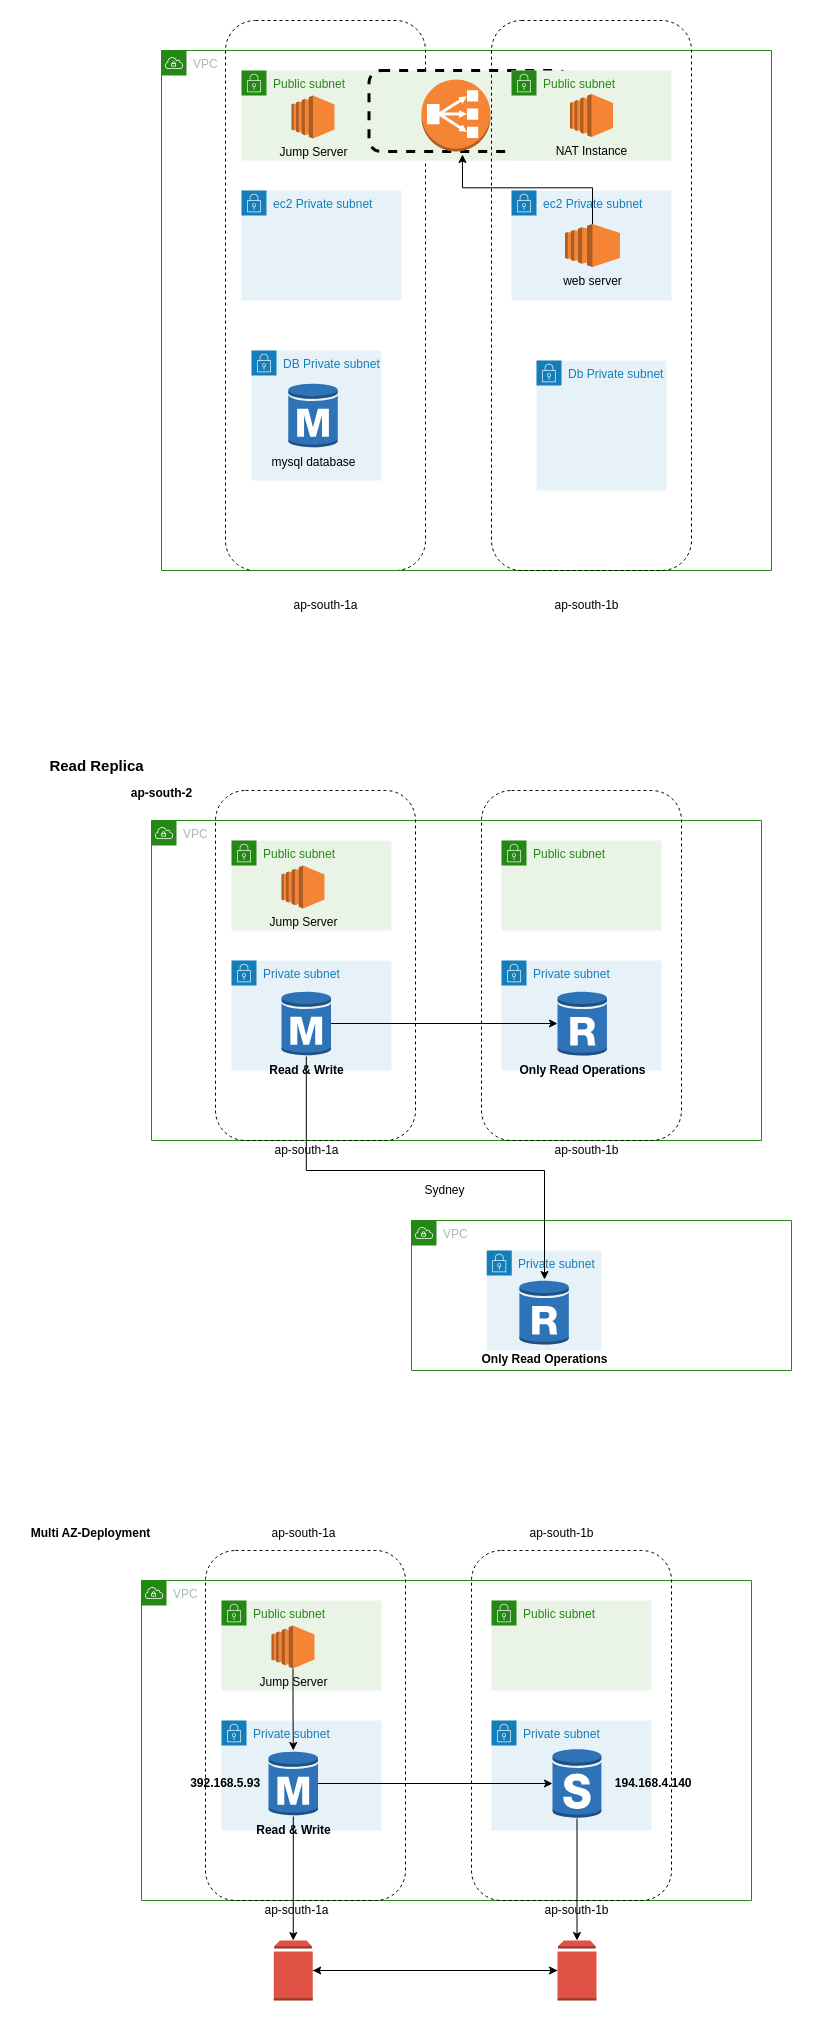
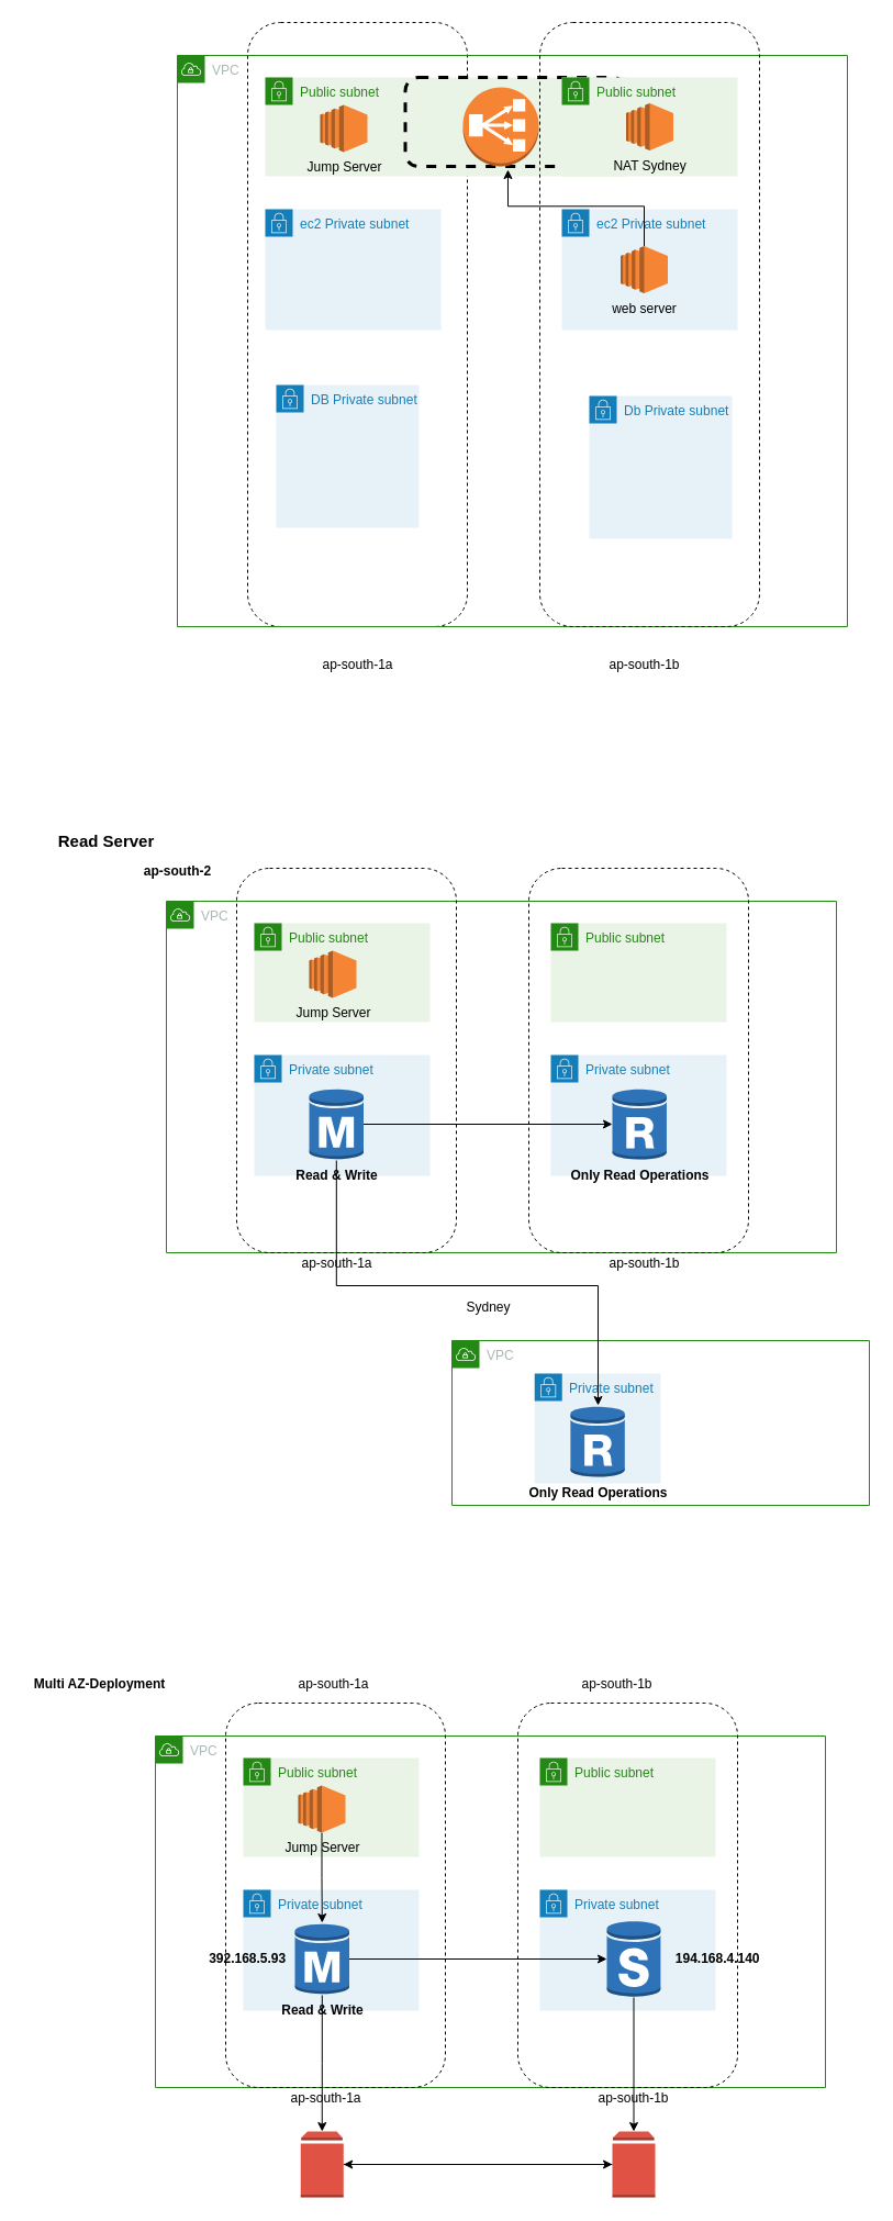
- <mxCell id="13" value="NAT Instance" style="outlineConnect=0;dashed=0;verticalLabelPosition=bottom;verticalAlign=top;align=center;html=1;shape=mxgraph.aws3.ec2;fillColor=#F58534;gradientColor=none;" parent="4" vertex="1"><mxGeometry x="408.5" y="43.5" width="43" height="43" as="geometry" /></mxCell>
+ <mxCell id="13" value="NAT Sydney" style="outlineConnect=0;dashed=0;verticalLabelPosition=bottom;verticalAlign=top;align=center;html=1;shape=mxgraph.aws3.ec2;fillColor=#F58534;gradientColor=none;" parent="4" vertex="1"><mxGeometry x="408.5" y="43.5" width="43" height="43" as="geometry" /></mxCell>
- <mxCell id="11" value="web server" style="outlineConnect=0;dashed=0;verticalLabelPosition=bottom;verticalAlign=top;align=center;html=1;shape=mxgraph.aws3.ec2;fillColor=#F58534;gradientColor=none;" parent="10" vertex="1"><mxGeometry x="53.5" y="33.5" width="55" height="43" as="geometry" /></mxCell>
+ <mxCell id="11" value="web server" style="outlineConnect=0;dashed=0;verticalLabelPosition=bottom;verticalAlign=top;align=center;html=1;shape=mxgraph.aws3.ec2;fillColor=#F58534;gradientColor=none;" parent="10" vertex="1"><mxGeometry x="53.5" y="33.5" width="43" height="43" as="geometry" /></mxCell>
- <mxCell id="36" value="mysql database" style="outlineConnect=0;dashed=0;verticalLabelPosition=bottom;verticalAlign=top;align=center;html=1;shape=mxgraph.aws3.rds_db_instance;fillColor=#2E73B8;gradientColor=none;" parent="35" vertex="1"><mxGeometry x="36.75" y="32" width="49.5" height="66" as="geometry" /></mxCell>
- <mxCell id="54" value="&lt;b&gt;&lt;font style=&quot;font-size: 15px;&quot;&gt;Read Replica&lt;/font&gt;&lt;/b&gt;" style="text;html=1;align=center;verticalAlign=middle;resizable=0;points=[];autosize=1;strokeColor=none;fillColor=none;" parent="1" vertex="1"><mxGeometry x="36" y="750" width="120" height="30" as="geometry" /></mxCell>
+ <mxCell id="54" value="&lt;b&gt;&lt;font style=&quot;font-size: 15px;&quot;&gt;Read Server&lt;/font&gt;&lt;/b&gt;" style="text;html=1;align=center;verticalAlign=middle;resizable=0;points=[];autosize=1;strokeColor=none;fillColor=none;" parent="1" vertex="1"><mxGeometry x="36" y="750" width="120" height="30" as="geometry" /></mxCell>
